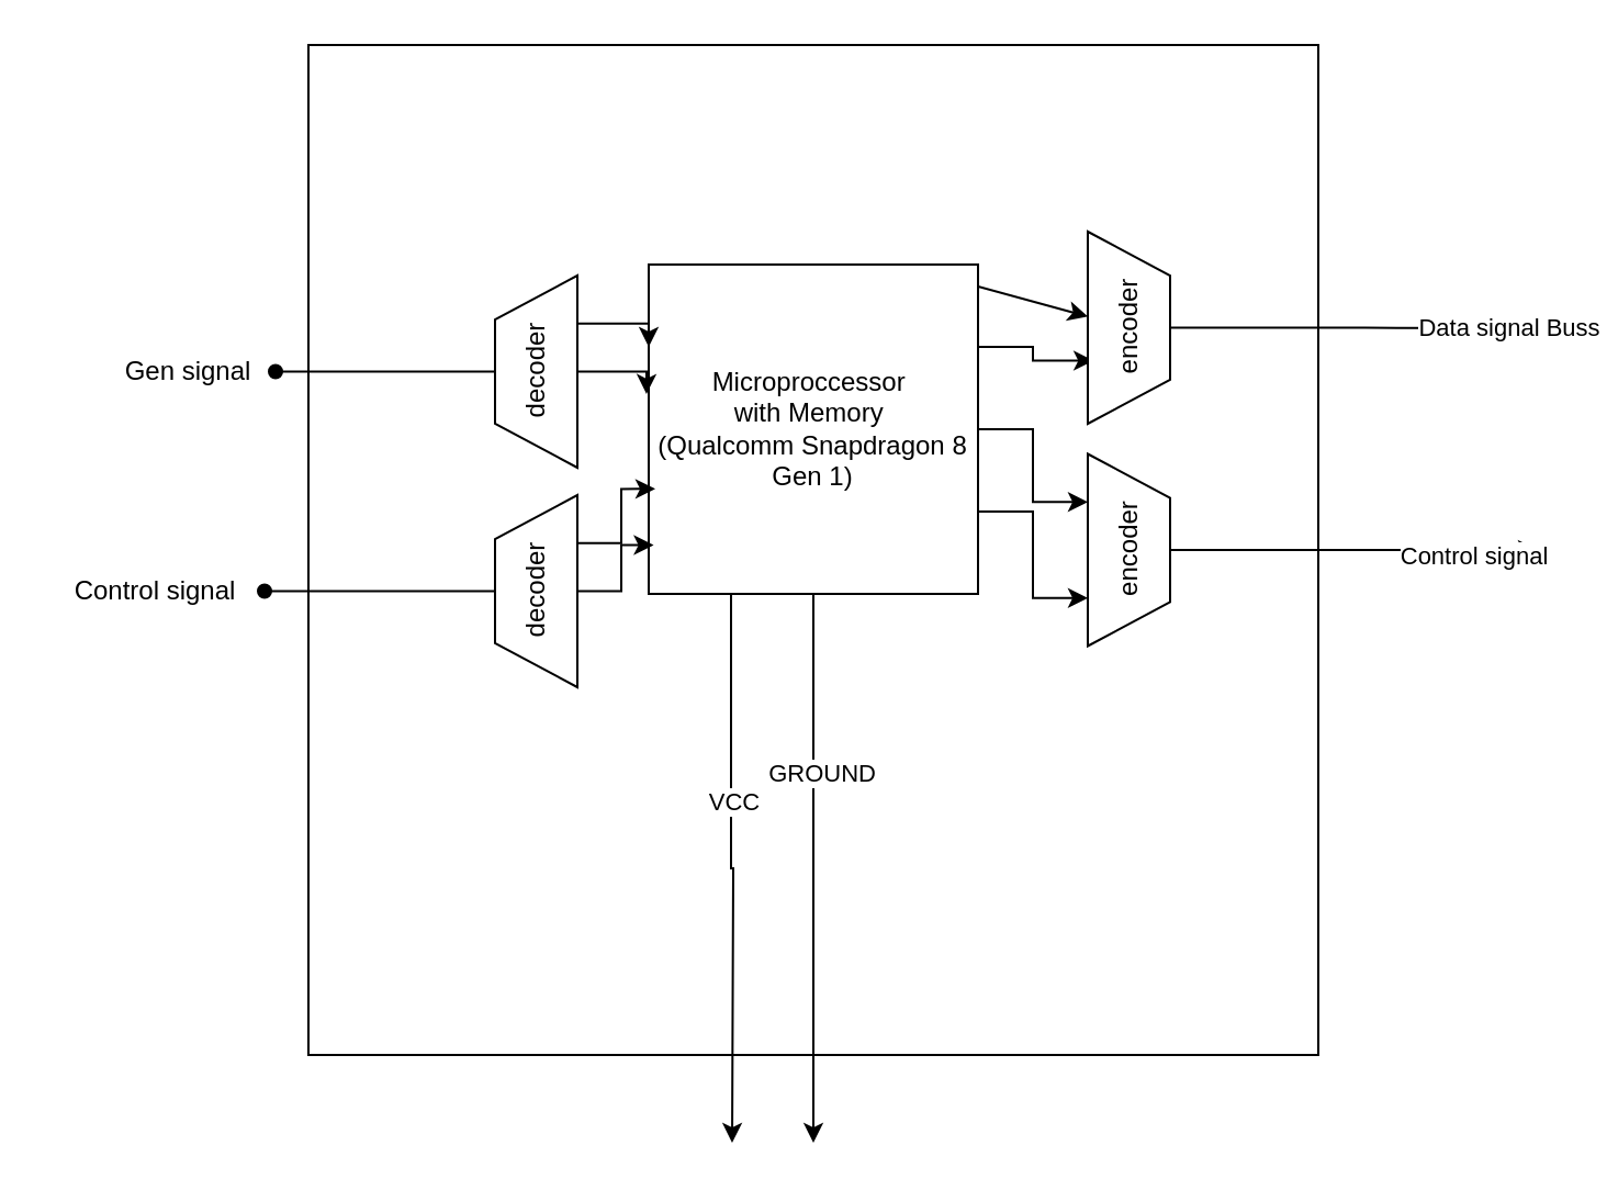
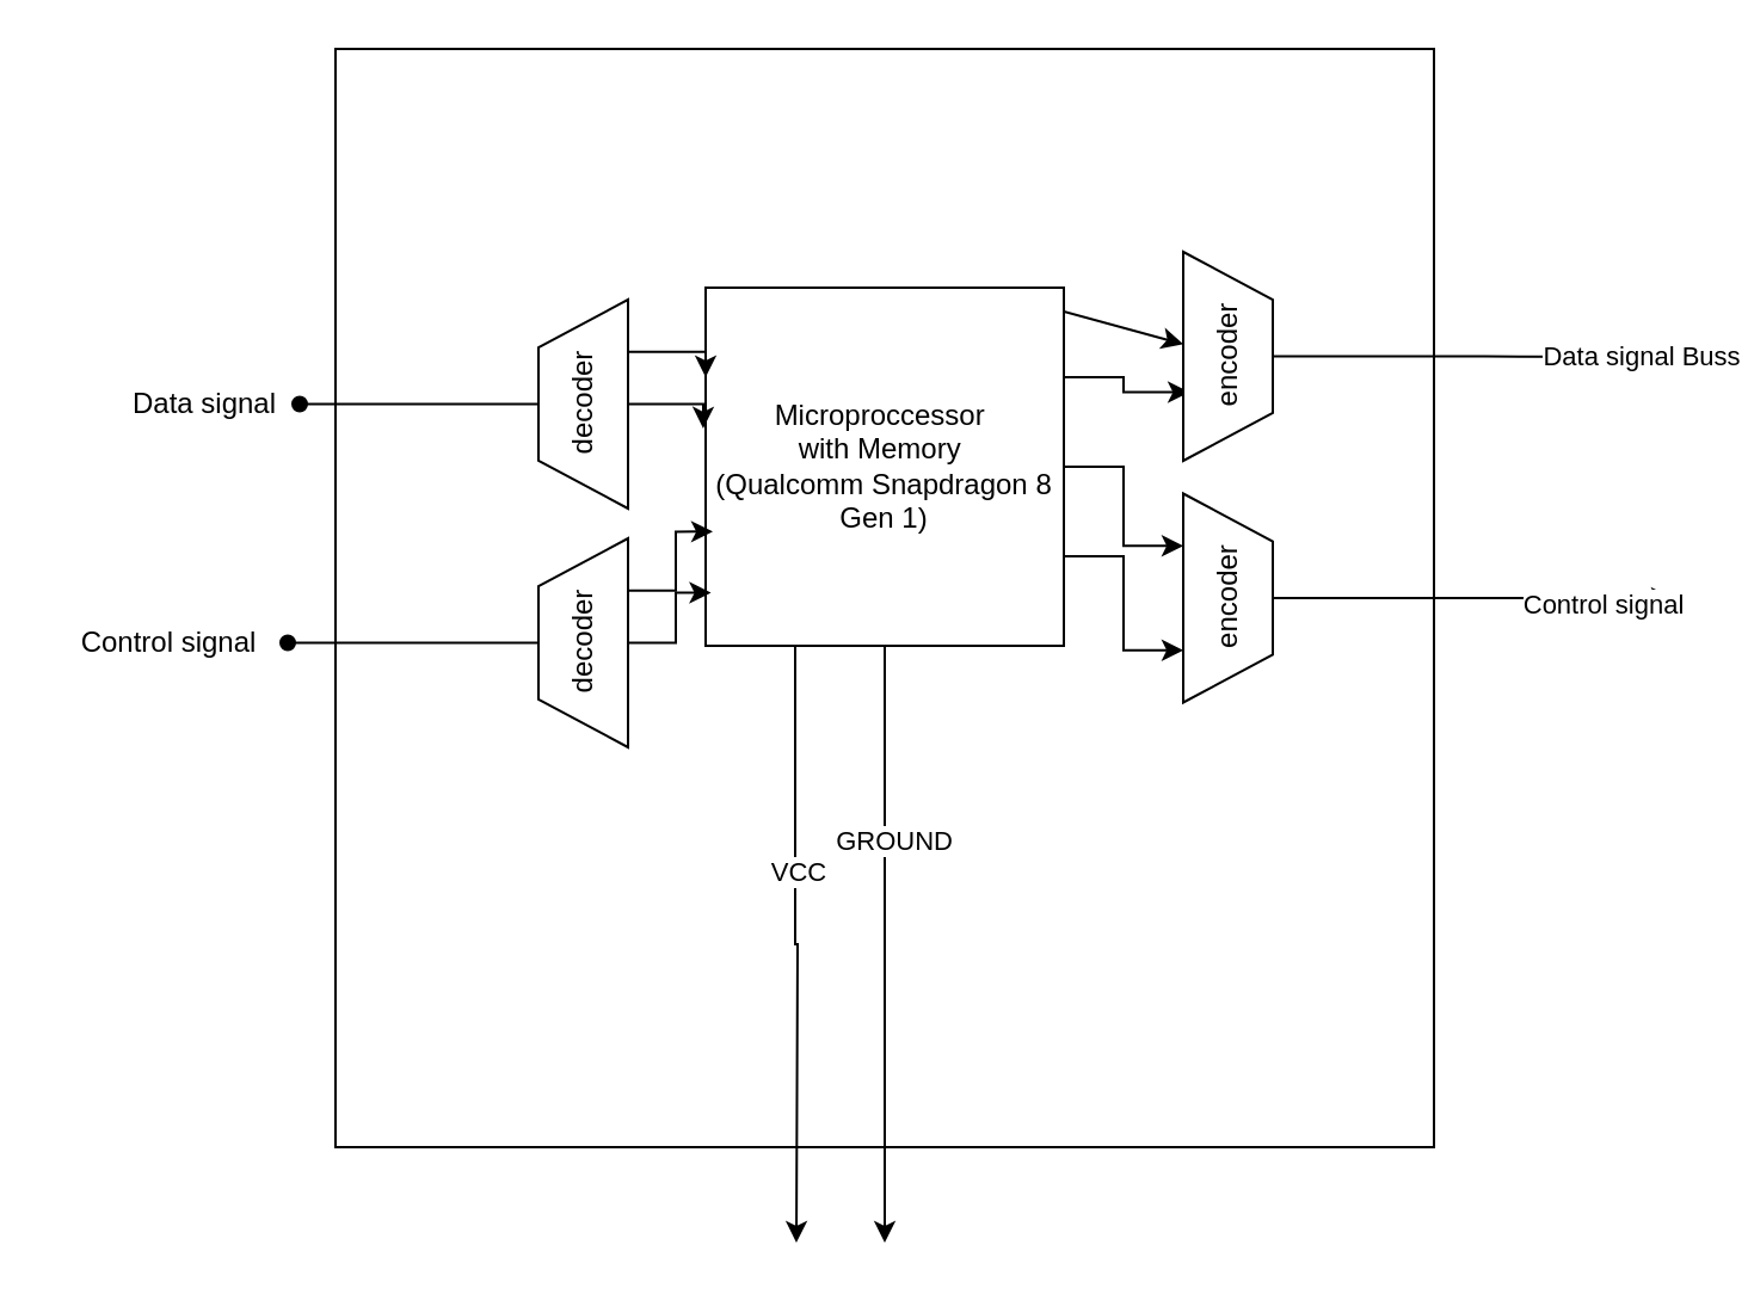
- <mxCell id="25" value="Gen signal" style="text;html=1;align=center;verticalAlign=middle;resizable=0;points=[];autosize=1;strokeColor=none;fillColor=none;" vertex="1" parent="1"><mxGeometry x="45" y="153.75" width="80" height="30" as="geometry" /></mxCell>
+ <mxCell id="25" value="Data signal" style="text;html=1;align=center;verticalAlign=middle;resizable=0;points=[];autosize=1;strokeColor=none;fillColor=none;" vertex="1" parent="1"><mxGeometry x="45" y="153.75" width="80" height="30" as="geometry" /></mxCell>
